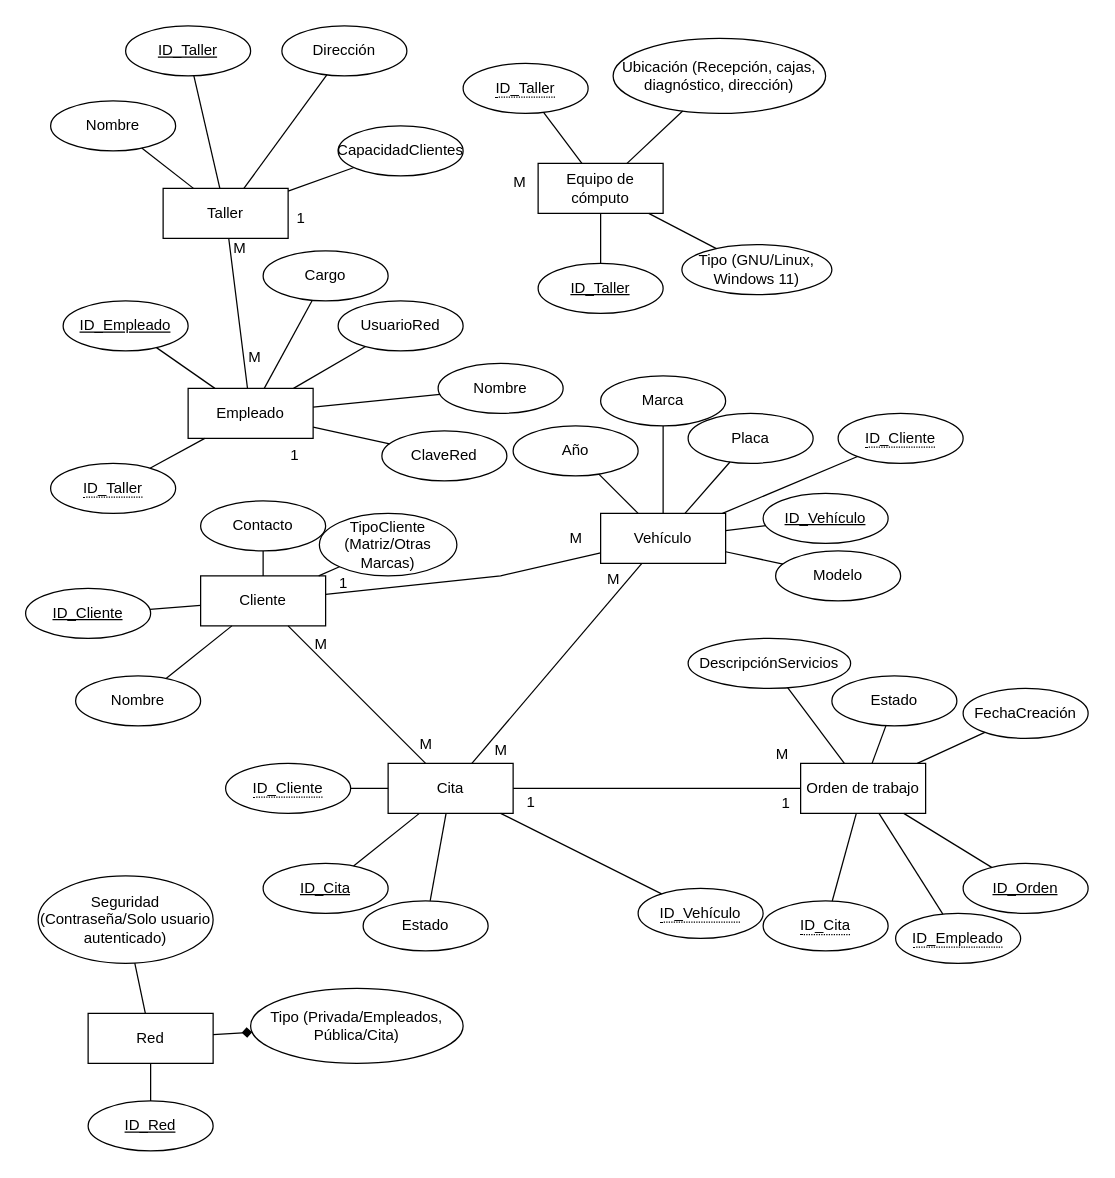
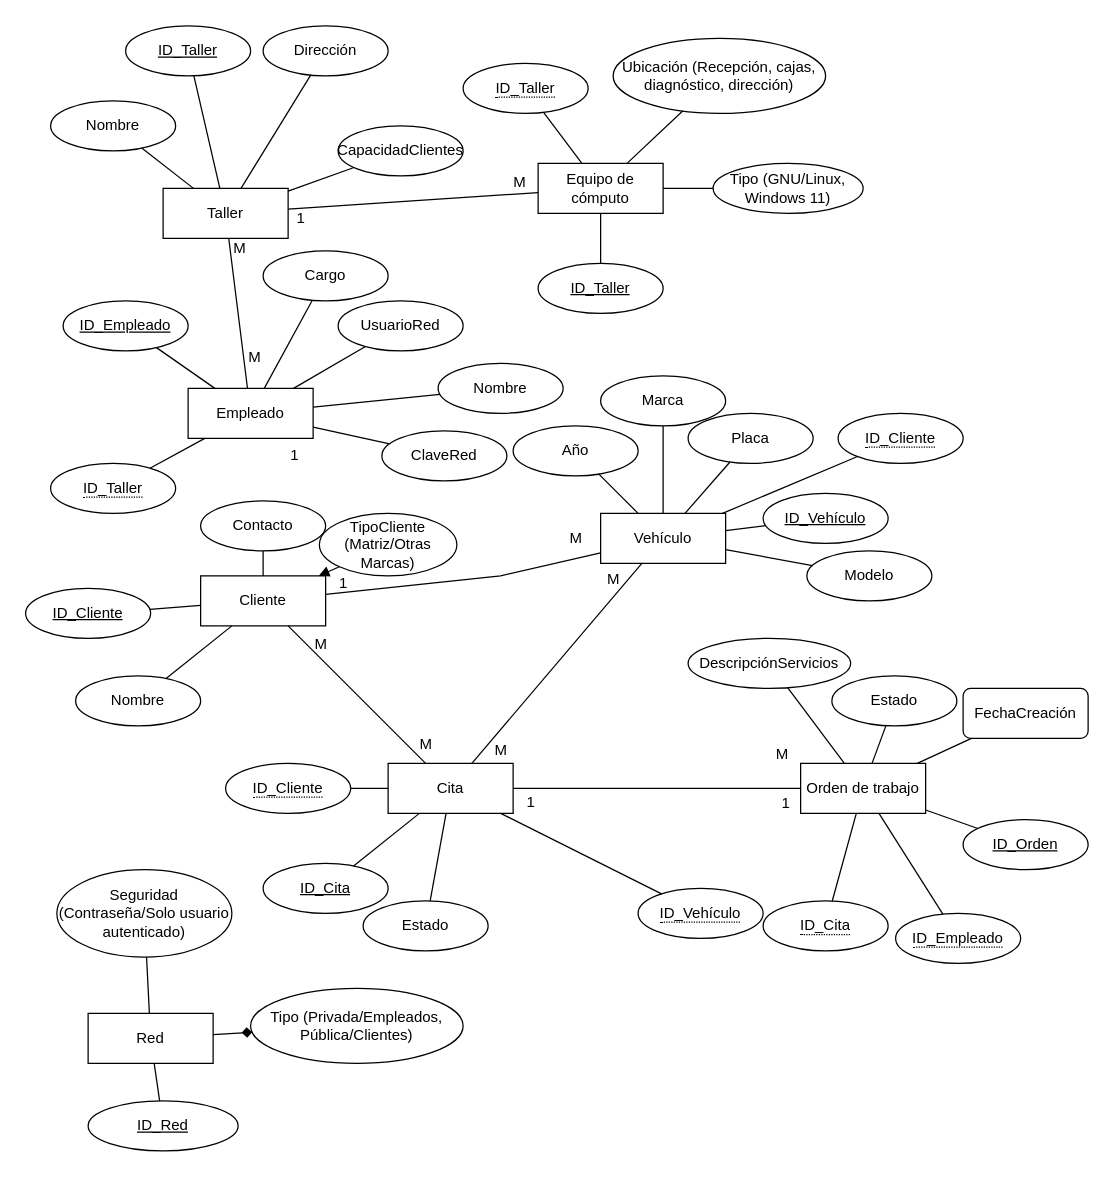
- <mxCell id="4" value="Dirección" style="ellipse;whiteSpace=wrap;html=1;align=center;" parent="1" vertex="1"><mxGeometry x="225" y="20" width="100" height="40" as="geometry" /></mxCell>
+ <mxCell id="4" value="Dirección" style="ellipse;whiteSpace=wrap;html=1;align=center;" parent="1" vertex="1"><mxGeometry x="210" y="20" width="100" height="40" as="geometry" /></mxCell>
+ <mxCell id="62" value="" style="endArrow=none;html=1;rounded=0;" edge="1" parent="1" source="2" target="38"><mxGeometry width="50" height="50" relative="1" as="geometry"><mxPoint x="710" y="140" as="sourcePoint" /><mxPoint x="760" y="90" as="targetPoint" /></mxGeometry></mxCell>
- <mxCell id="40" value="Tipo (GNU/Linux, Windows 11)" style="ellipse;whiteSpace=wrap;html=1;align=center;" parent="1" vertex="1"><mxGeometry x="545" y="195" width="120" height="40" as="geometry" /></mxCell>
+ <mxCell id="40" value="Tipo (GNU/Linux, Windows 11)" style="ellipse;whiteSpace=wrap;html=1;align=center;" parent="1" vertex="1"><mxGeometry x="570" y="130" width="120" height="40" as="geometry" /></mxCell>
- <mxCell id="76" value="" style="endArrow=none;html=1;rounded=0;" edge="1" parent="1" source="15" target="14"><mxGeometry width="50" height="50" relative="1" as="geometry"><mxPoint x="490" y="290" as="sourcePoint" /><mxPoint x="540" y="240" as="targetPoint" /></mxGeometry></mxCell>
+ <mxCell id="76" value="" style="endArrow=block;html=1;rounded=0;" edge="1" parent="1" source="15" target="14"><mxGeometry width="50" height="50" relative="1" as="geometry"><mxPoint x="490" y="290" as="sourcePoint" /><mxPoint x="540" y="240" as="targetPoint" /></mxGeometry></mxCell>
- <mxCell id="23" value="Modelo" style="ellipse;whiteSpace=wrap;html=1;align=center;" parent="1" vertex="1"><mxGeometry x="620" y="440" width="100" height="40" as="geometry" /></mxCell>
+ <mxCell id="23" value="Modelo" style="ellipse;whiteSpace=wrap;html=1;align=center;" parent="1" vertex="1"><mxGeometry x="645" y="440" width="100" height="40" as="geometry" /></mxCell>
- <mxCell id="33" value="FechaCreación" style="ellipse;whiteSpace=wrap;html=1;align=center;" parent="1" vertex="1"><mxGeometry x="770" y="550" width="100" height="40" as="geometry" /></mxCell>
+ <mxCell id="33" value="FechaCreación" style="whiteSpace=wrap;html=1;align=center;rounded=1;" parent="1" vertex="1"><mxGeometry x="770" y="550" width="100" height="40" as="geometry" /></mxCell>
- <mxCell id="32" value="ID_Orden" style="ellipse;whiteSpace=wrap;html=1;align=center;fontStyle=4;" parent="1" vertex="1"><mxGeometry x="770" y="690" width="100" height="40" as="geometry" /></mxCell>
+ <mxCell id="32" value="ID_Orden" style="ellipse;whiteSpace=wrap;html=1;align=center;fontStyle=4;" parent="1" vertex="1"><mxGeometry x="770" y="655" width="100" height="40" as="geometry" /></mxCell>
- <mxCell id="45" value="Seguridad (Contraseña/Solo usuario autenticado)" style="ellipse;whiteSpace=wrap;html=1;align=center;" parent="1" vertex="1"><mxGeometry x="30" y="700" width="140" height="70" as="geometry" /></mxCell>
+ <mxCell id="45" value="Seguridad (Contraseña/Solo usuario autenticado)" style="ellipse;whiteSpace=wrap;html=1;align=center;" parent="1" vertex="1"><mxGeometry x="45" y="695" width="140" height="70" as="geometry" /></mxCell>
- <mxCell id="46" value="Tipo (Privada/Empleados, Pública/Cita)" style="ellipse;whiteSpace=wrap;html=1;align=center;" parent="1" vertex="1"><mxGeometry x="200" y="790" width="170" height="60" as="geometry" /></mxCell>
+ <mxCell id="46" value="Tipo (Privada/Empleados, Pública/Clientes)" style="ellipse;whiteSpace=wrap;html=1;align=center;" parent="1" vertex="1"><mxGeometry x="200" y="790" width="170" height="60" as="geometry" /></mxCell>
- <mxCell id="44" value="ID_Red" style="ellipse;whiteSpace=wrap;html=1;align=center;fontStyle=4;" parent="1" vertex="1"><mxGeometry x="70" y="880" width="100" height="40" as="geometry" /></mxCell>
+ <mxCell id="44" value="ID_Red" style="ellipse;whiteSpace=wrap;html=1;align=center;fontStyle=4;" parent="1" vertex="1"><mxGeometry x="70" y="880" width="120" height="40" as="geometry" /></mxCell>
